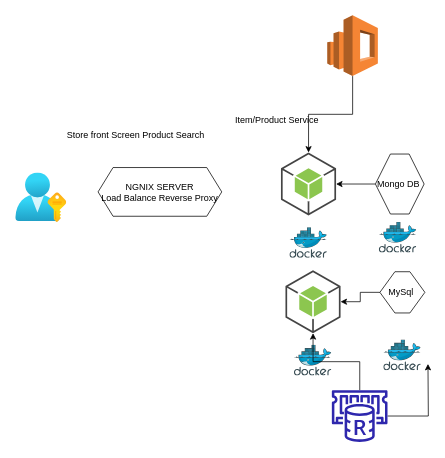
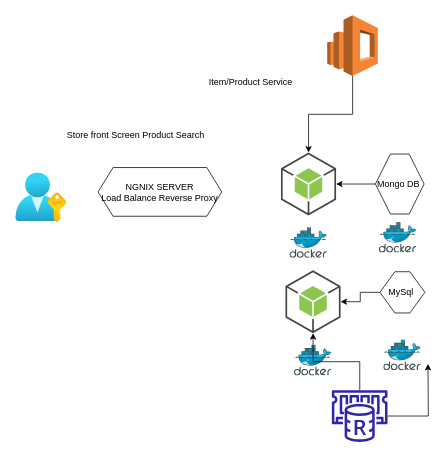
- <mxCell id="12" value="Item/Product Service&amp;nbsp;" style="text;html=1;align=center;verticalAlign=middle;resizable=0;points=[];autosize=1;strokeColor=none;fillColor=none;" vertex="1" parent="1"><mxGeometry x="300" y="145" width="140" height="30" as="geometry" /></mxCell>
+ <mxCell id="12" value="Item/Product Service&amp;nbsp;" style="text;html=1;align=center;verticalAlign=middle;resizable=0;points=[];autosize=1;strokeColor=none;fillColor=none;" vertex="1" parent="1"><mxGeometry x="265" y="95" width="140" height="30" as="geometry" /></mxCell>
